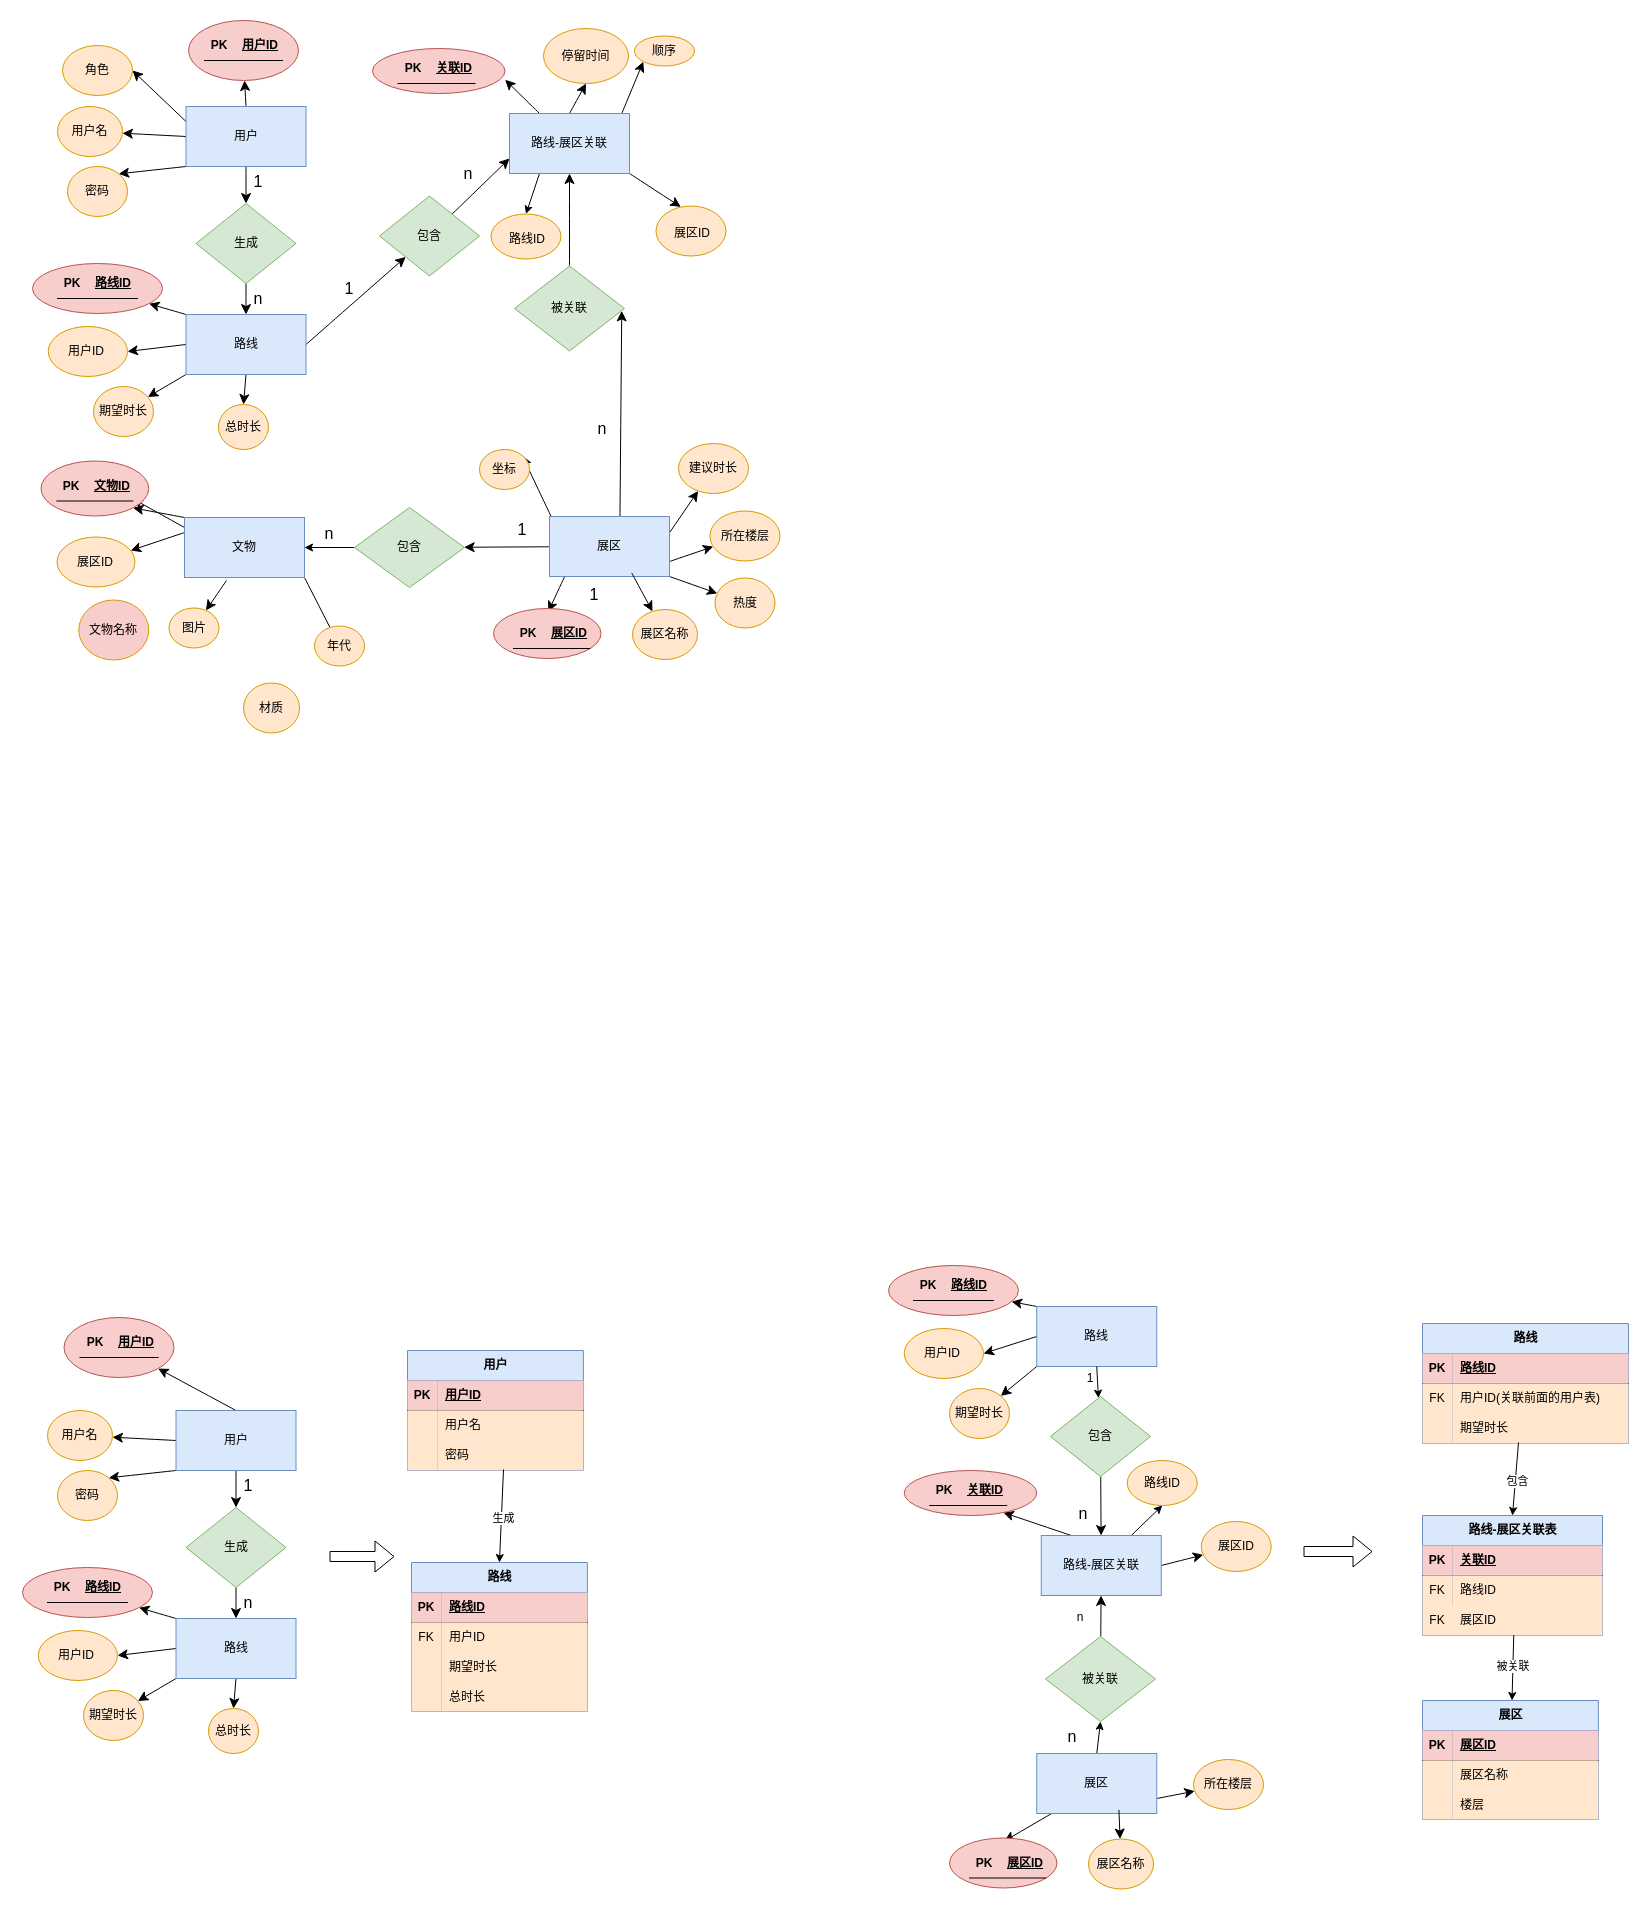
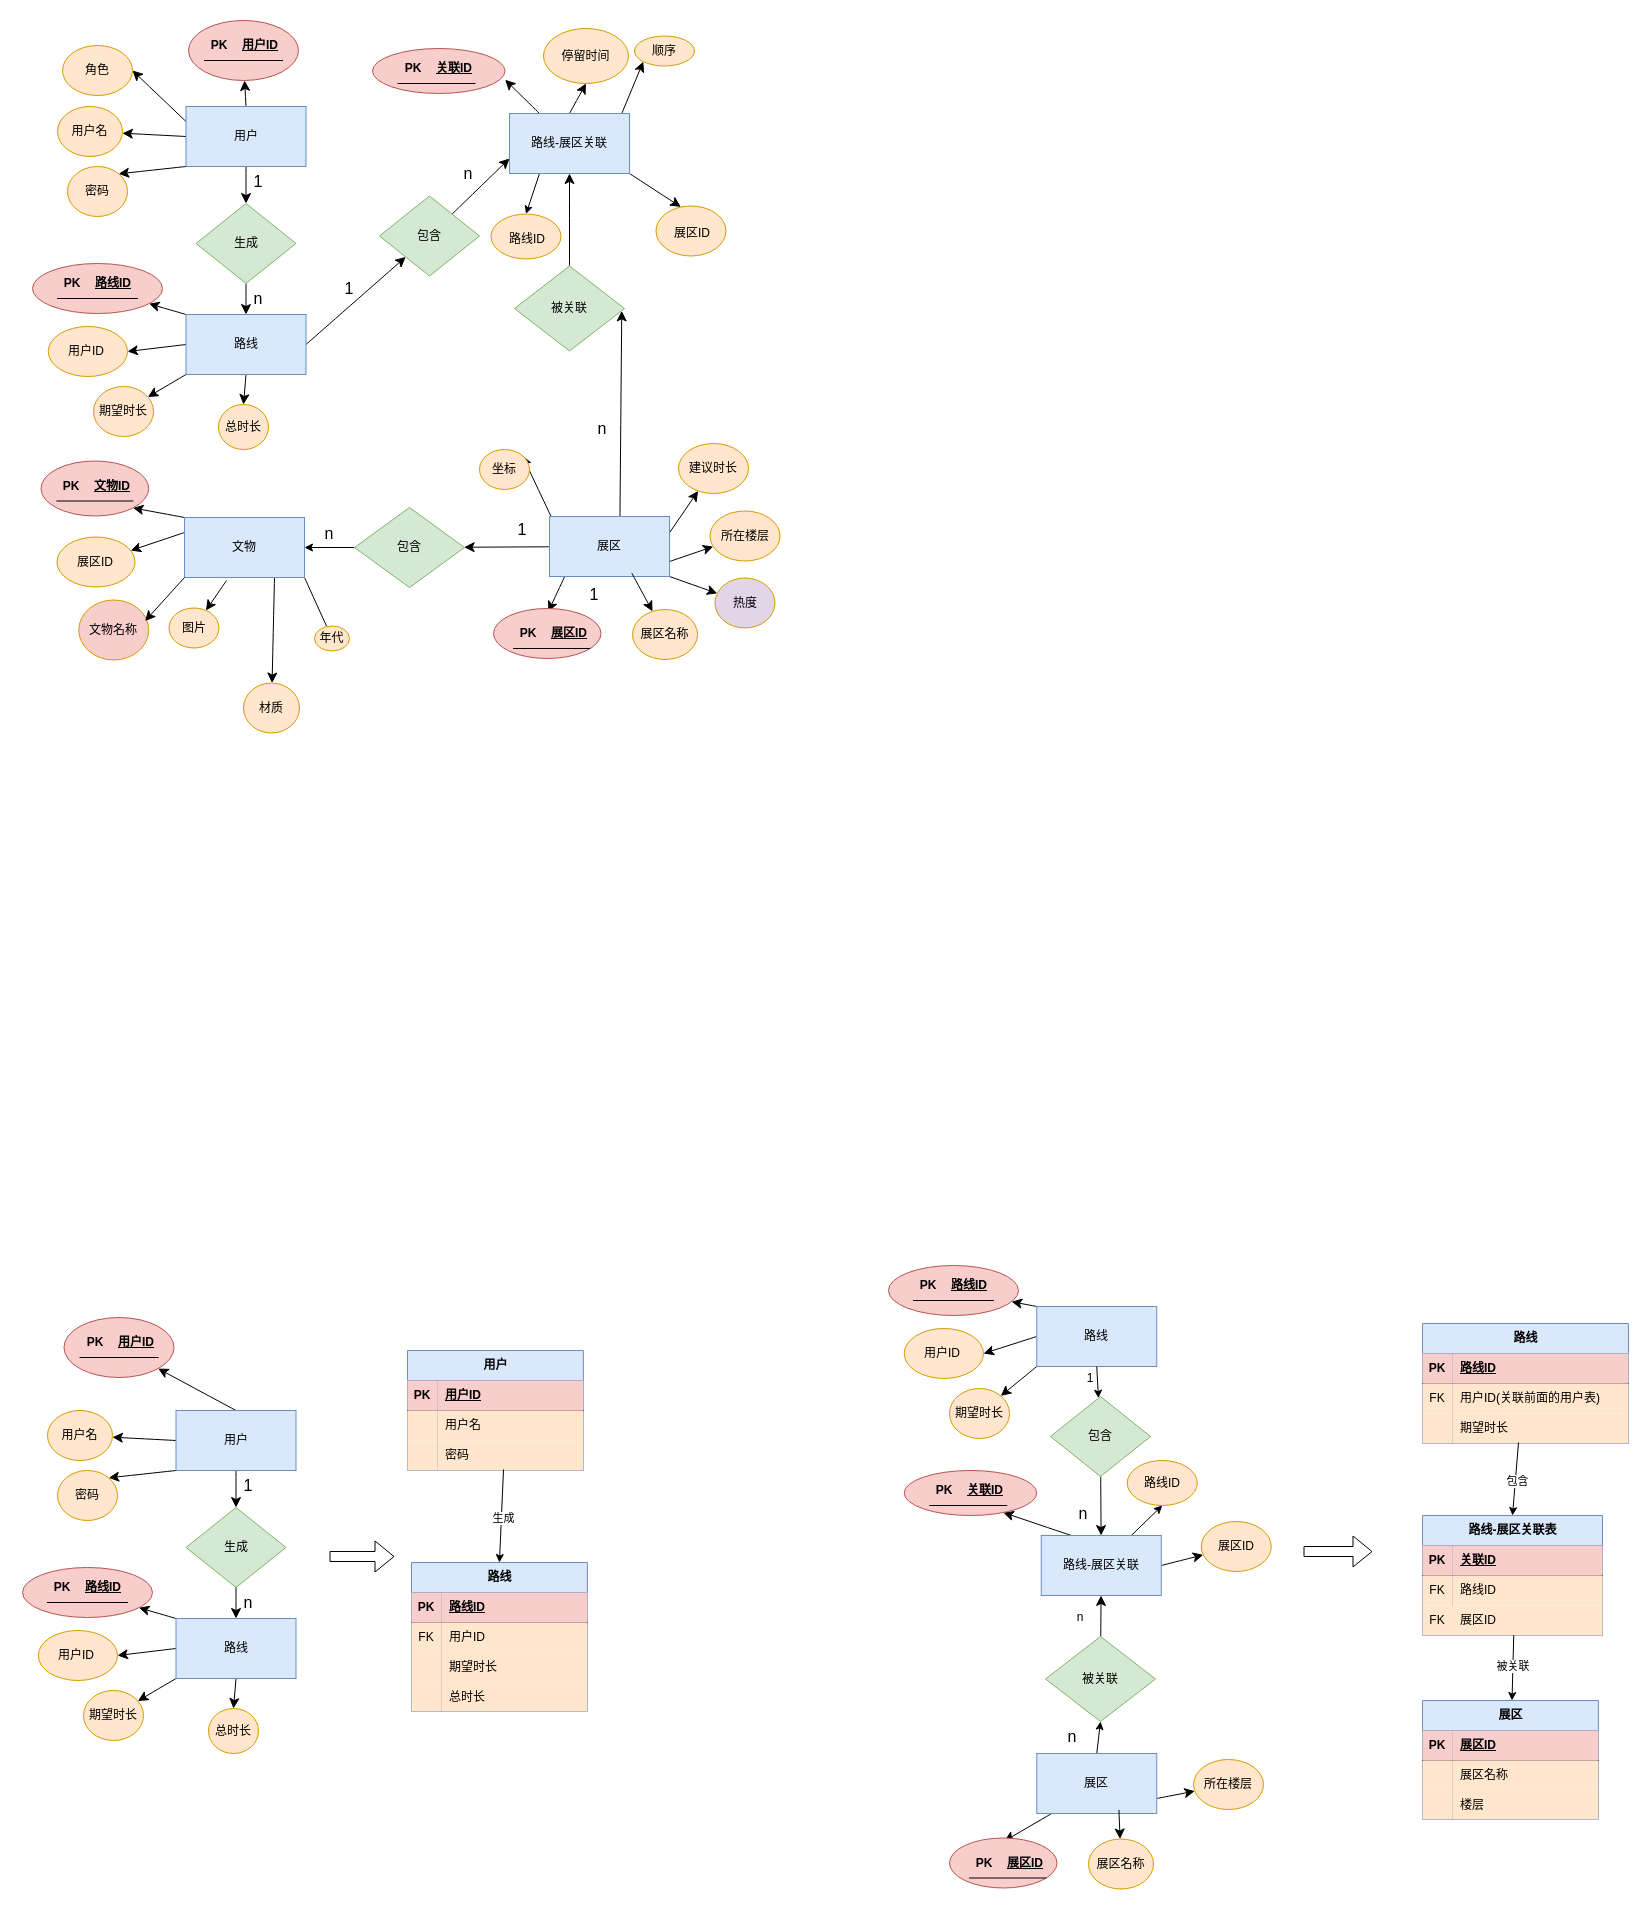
- <mxCell id="39" style="edgeStyle=none;curved=1;rounded=0;orthogonalLoop=1;jettySize=auto;html=1;exitX=0.75;exitY=1;exitDx=0;exitDy=0;fontSize=12;startSize=8;endSize=8;" parent="1" source="43" target="93" edge="1"><mxGeometry relative="1" as="geometry" /></mxCell>
+ <mxCell id="39" style="edgeStyle=none;curved=1;rounded=0;orthogonalLoop=1;jettySize=auto;html=1;exitX=0.75;exitY=1;exitDx=0;exitDy=0;fontSize=12;startSize=8;endSize=8;" parent="1" source="43" target="75" edge="1"><mxGeometry relative="1" as="geometry" /></mxCell>
+ <mxCell id="83" style="edgeStyle=none;curved=1;rounded=0;orthogonalLoop=1;jettySize=auto;html=1;exitX=0;exitY=1;exitDx=0;exitDy=0;entryX=0.948;entryY=0.35;entryDx=0;entryDy=0;entryPerimeter=0;fontSize=12;startSize=8;endSize=8;" parent="1" source="43" target="73" edge="1"><mxGeometry relative="1" as="geometry" /></mxCell>
- <mxCell id="69" value="热度" style="ellipse;whiteSpace=wrap;html=1;fillColor=#ffe6cc;strokeColor=#d79b00;" parent="1" vertex="1"><mxGeometry x="714.5" y="577.5" width="60" height="50" as="geometry" /></mxCell>
+ <mxCell id="69" value="热度" style="ellipse;whiteSpace=wrap;html=1;fillColor=#e1d5e7;strokeColor=#d79b00;" parent="1" vertex="1"><mxGeometry x="714.5" y="577.5" width="60" height="50" as="geometry" /></mxCell>
- <mxCell id="74" value="年代" style="ellipse;whiteSpace=wrap;html=1;fillColor=#ffe6cc;strokeColor=#d79b00;" parent="1" vertex="1"><mxGeometry x="314" y="625.5" width="50" height="40" as="geometry" /></mxCell>
+ <mxCell id="74" value="年代" style="ellipse;whiteSpace=wrap;html=1;fillColor=#ffe6cc;strokeColor=#d79b00;" parent="1" vertex="1"><mxGeometry x="314" y="625.5" width="35" height="25" as="geometry" /></mxCell>
